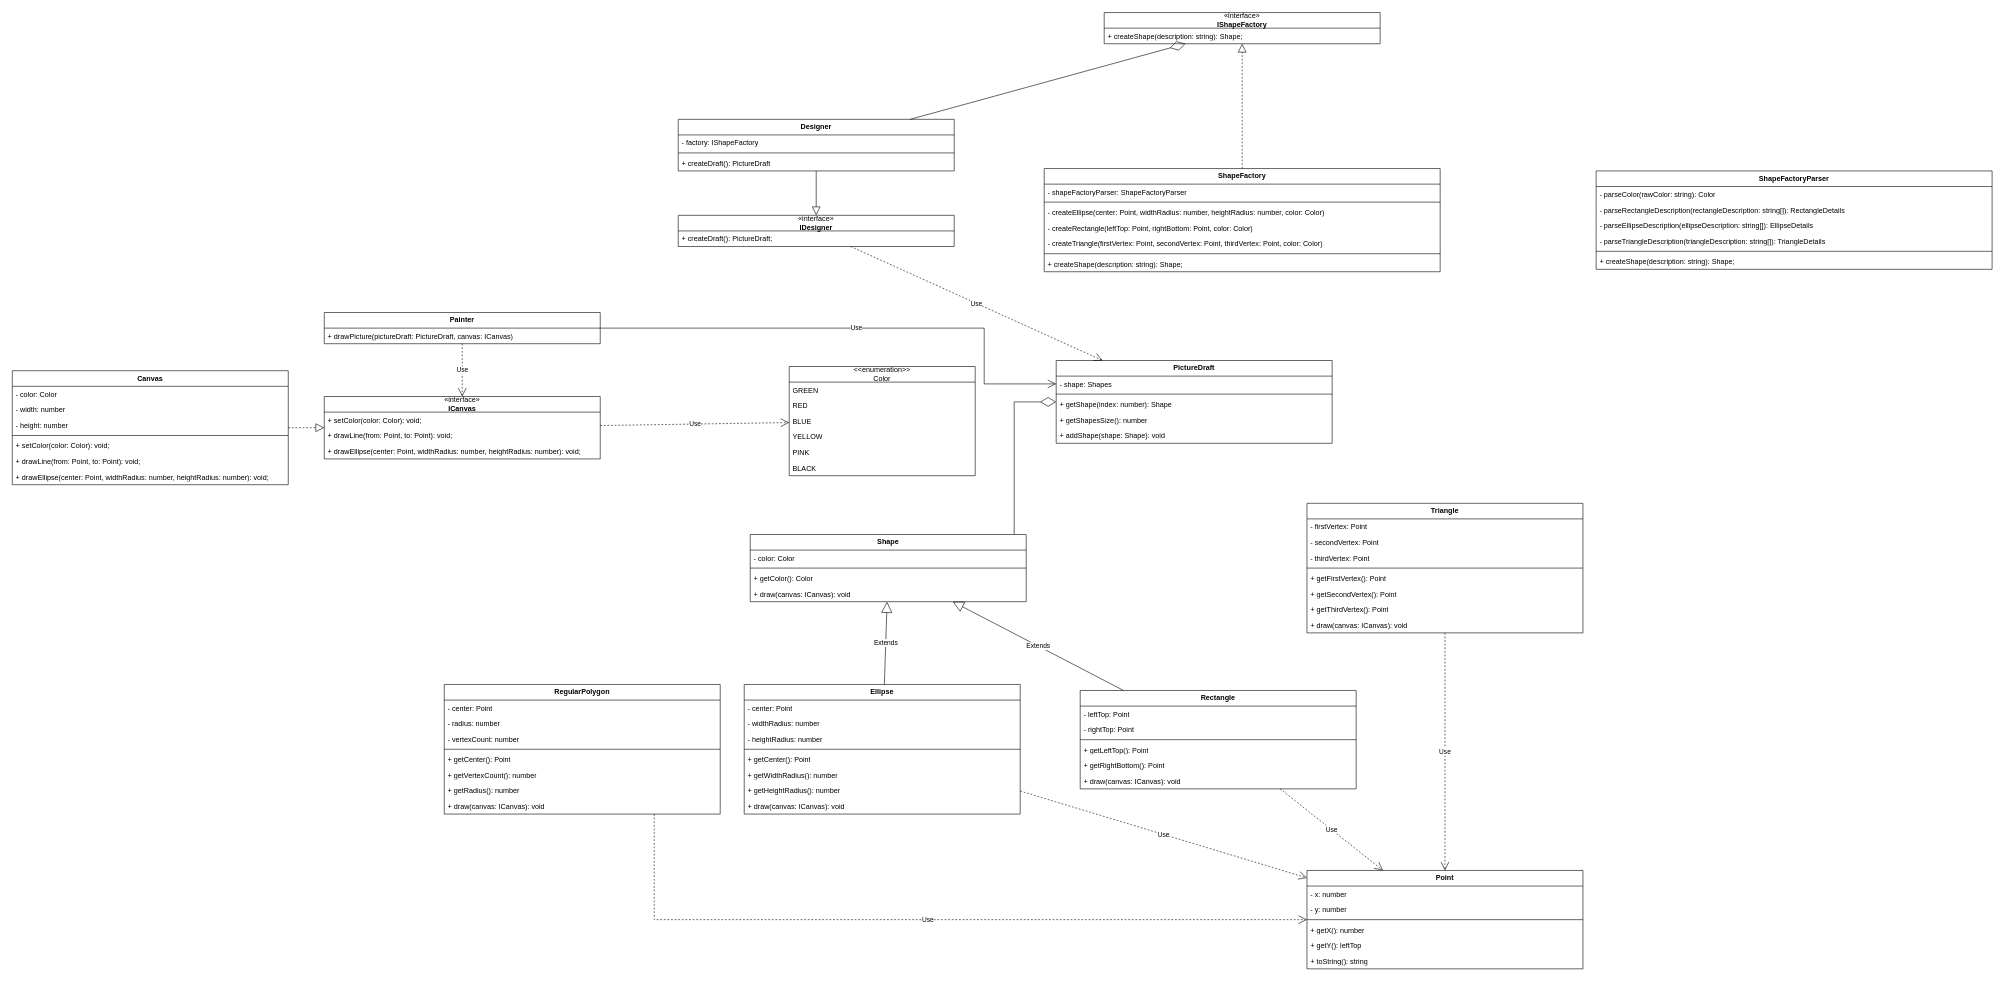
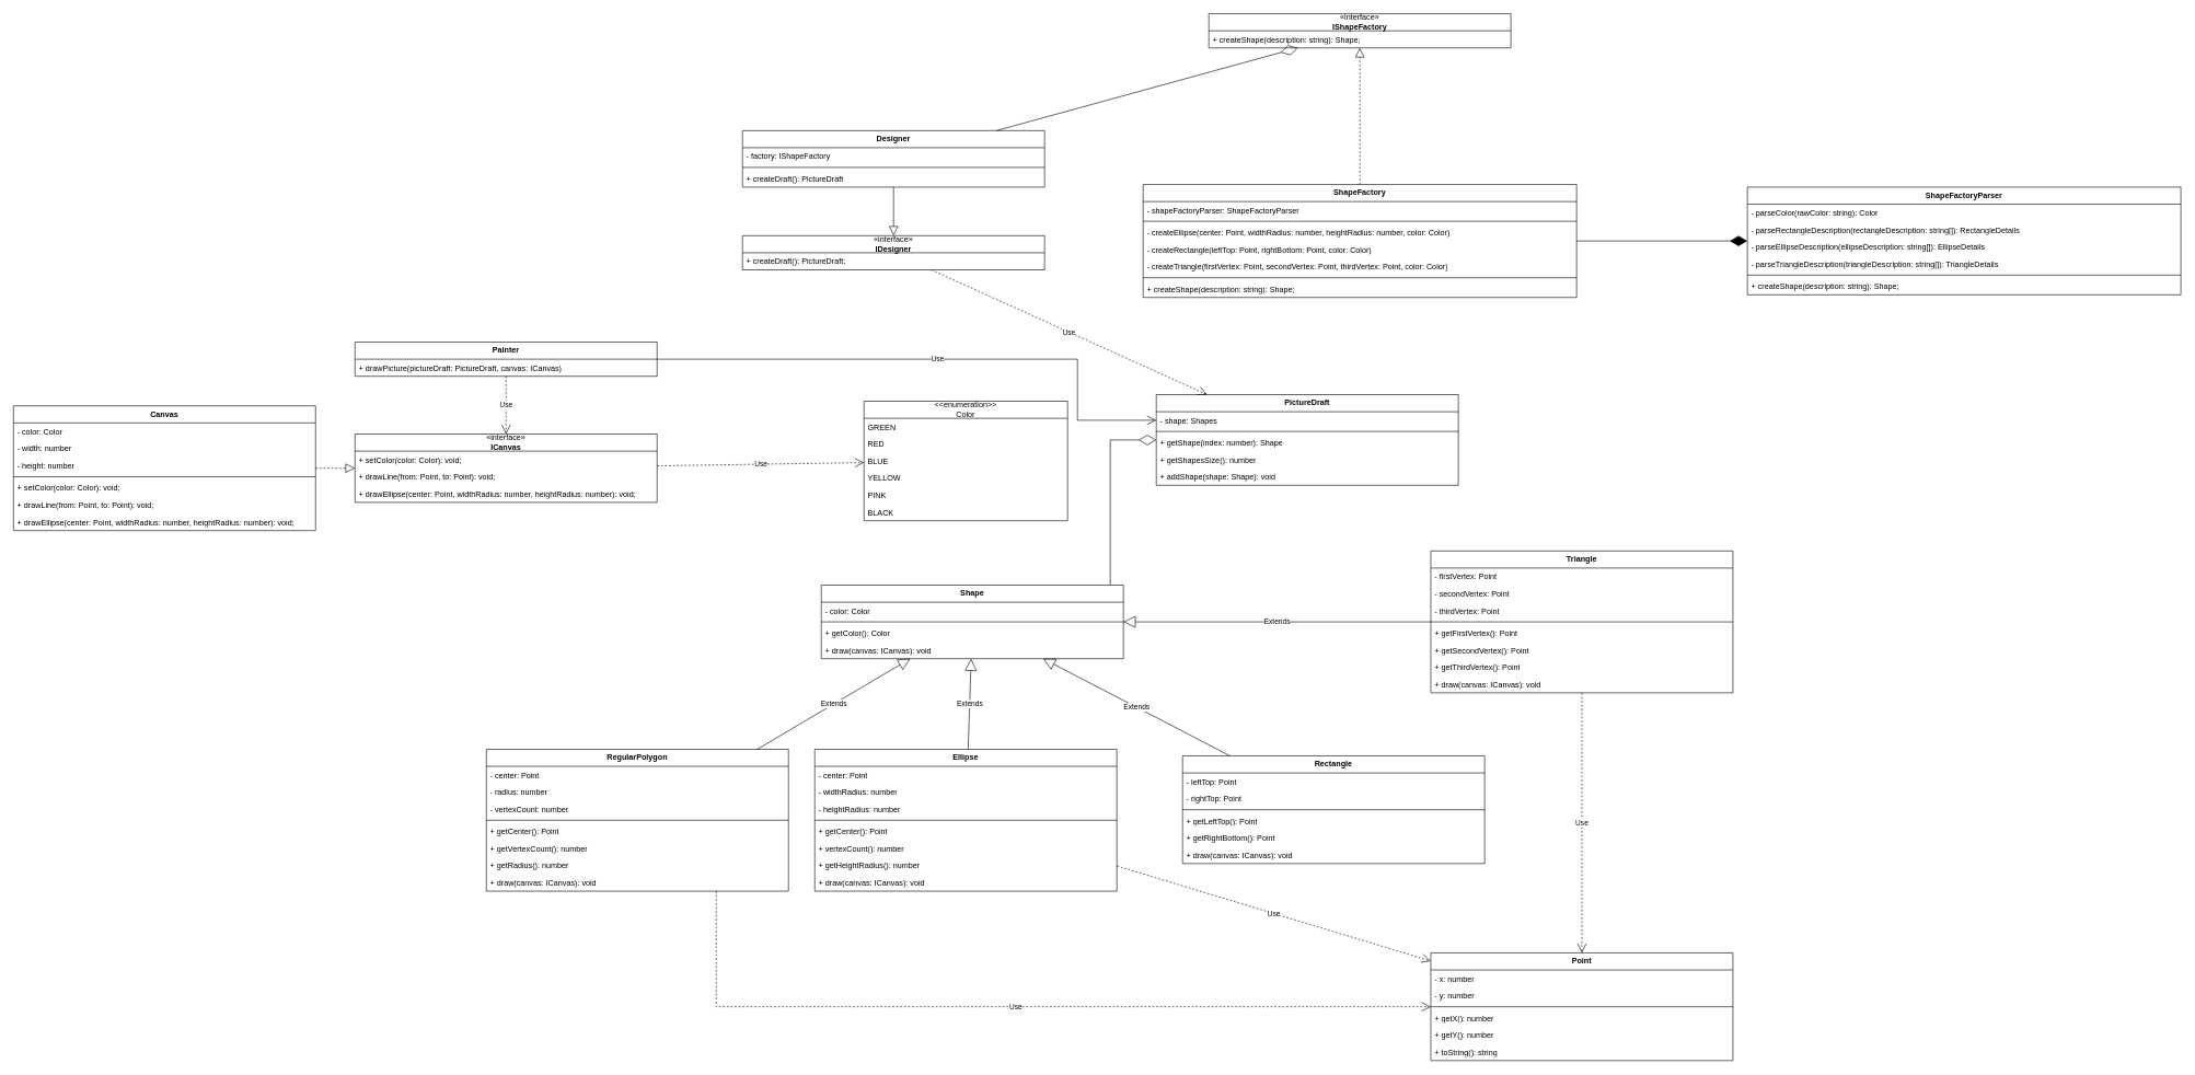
+ <mxCell id="101" value="" style="endArrow=diamondThin;endFill=1;endSize=24;html=1;rounded=0;" edge="1" parent="1" source="86" target="94"><mxGeometry width="160" relative="1" as="geometry"><mxPoint x="2330" y="300" as="sourcePoint" /><mxPoint x="2490" y="300" as="targetPoint" /></mxGeometry></mxCell>
+ <mxCell id="54" value="Extends" style="endArrow=block;endSize=16;endFill=0;html=1;rounded=0;" edge="1" parent="1" source="43" target="22"><mxGeometry width="160" relative="1" as="geometry"><mxPoint x="1882" y="1160" as="sourcePoint" /><mxPoint x="1598" y="1012" as="targetPoint" /></mxGeometry></mxCell>
+ <mxCell id="68" value="Extends" style="endArrow=block;endSize=16;endFill=0;html=1;rounded=0;" edge="1" parent="1" source="58" target="22"><mxGeometry width="160" relative="1" as="geometry"><mxPoint x="1484" y="1150" as="sourcePoint" /><mxPoint x="1488" y="1012" as="targetPoint" /></mxGeometry></mxCell>
- <mxCell id="33" value="+ getWidthRadius(): number" style="text;strokeColor=none;fillColor=none;align=left;verticalAlign=top;spacingLeft=4;spacingRight=4;overflow=hidden;rotatable=0;points=[[0,0.5],[1,0.5]];portConstraint=eastwest;whiteSpace=wrap;html=1;" vertex="1" parent="27"><mxGeometry y="138" width="460" height="26" as="geometry" /></mxCell>
+ <mxCell id="33" value="+ vertexCount(): number" style="text;strokeColor=none;fillColor=none;align=left;verticalAlign=top;spacingLeft=4;spacingRight=4;overflow=hidden;rotatable=0;points=[[0,0.5],[1,0.5]];portConstraint=eastwest;whiteSpace=wrap;html=1;" vertex="1" parent="27"><mxGeometry y="138" width="460" height="26" as="geometry" /></mxCell>
- <mxCell id="56" value="Use" style="endArrow=open;endSize=12;dashed=1;html=1;rounded=0;" edge="1" parent="1" source="36" target="15"><mxGeometry width="160" relative="1" as="geometry"><mxPoint x="1250" y="1158" as="sourcePoint" /><mxPoint x="988" y="1044" as="targetPoint" /></mxGeometry></mxCell>
- <mxCell id="20" value="+ getY(): leftTop" style="text;strokeColor=none;fillColor=none;align=left;verticalAlign=top;spacingLeft=4;spacingRight=4;overflow=hidden;rotatable=0;points=[[0,0.5],[1,0.5]];portConstraint=eastwest;whiteSpace=wrap;html=1;" vertex="1" parent="15"><mxGeometry y="112" width="460" height="26" as="geometry" /></mxCell>
+ <mxCell id="20" value="+ getY(): number" style="text;strokeColor=none;fillColor=none;align=left;verticalAlign=top;spacingLeft=4;spacingRight=4;overflow=hidden;rotatable=0;points=[[0,0.5],[1,0.5]];portConstraint=eastwest;whiteSpace=wrap;html=1;" vertex="1" parent="15"><mxGeometry y="112" width="460" height="26" as="geometry" /></mxCell>
